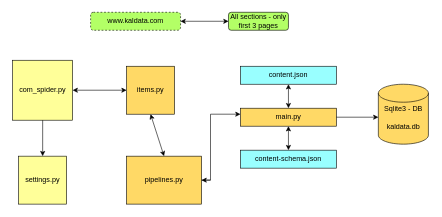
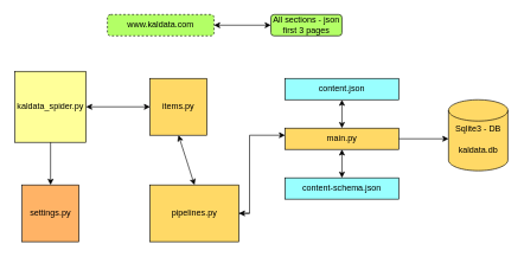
- <mxCell id="10" value="All sections - only first 3 pages" style="rounded=1;whiteSpace=wrap;html=1;fillColor=#B3FF66;" vertex="1" parent="1"><mxGeometry x="380" y="20" width="100" height="30" as="geometry" /></mxCell>
+ <mxCell id="10" value="All sections - json first 3 pages" style="rounded=1;whiteSpace=wrap;html=1;fillColor=#B3FF66;" vertex="1" parent="1"><mxGeometry x="380" y="20" width="100" height="30" as="geometry" /></mxCell>
- <mxCell id="11" value="com_spider.py" style="whiteSpace=wrap;html=1;aspect=fixed;fillColor=#FFFF99;" vertex="1" parent="1"><mxGeometry x="20" y="100" width="100" height="100" as="geometry" /></mxCell>
+ <mxCell id="11" value="kaldata_spider.py" style="whiteSpace=wrap;html=1;aspect=fixed;fillColor=#FFFF99;" vertex="1" parent="1"><mxGeometry x="20" y="100" width="100" height="100" as="geometry" /></mxCell>
- <mxCell id="9" value="settings.py" style="whiteSpace=wrap;html=1;aspect=fixed;fillColor=#ffff99;" vertex="1" parent="1"><mxGeometry x="30" y="260" width="80" height="80" as="geometry" /></mxCell>
+ <mxCell id="9" value="settings.py" style="whiteSpace=wrap;html=1;aspect=fixed;fillColor=#FFB366;" vertex="1" parent="1"><mxGeometry x="30" y="260" width="80" height="80" as="geometry" /></mxCell>
